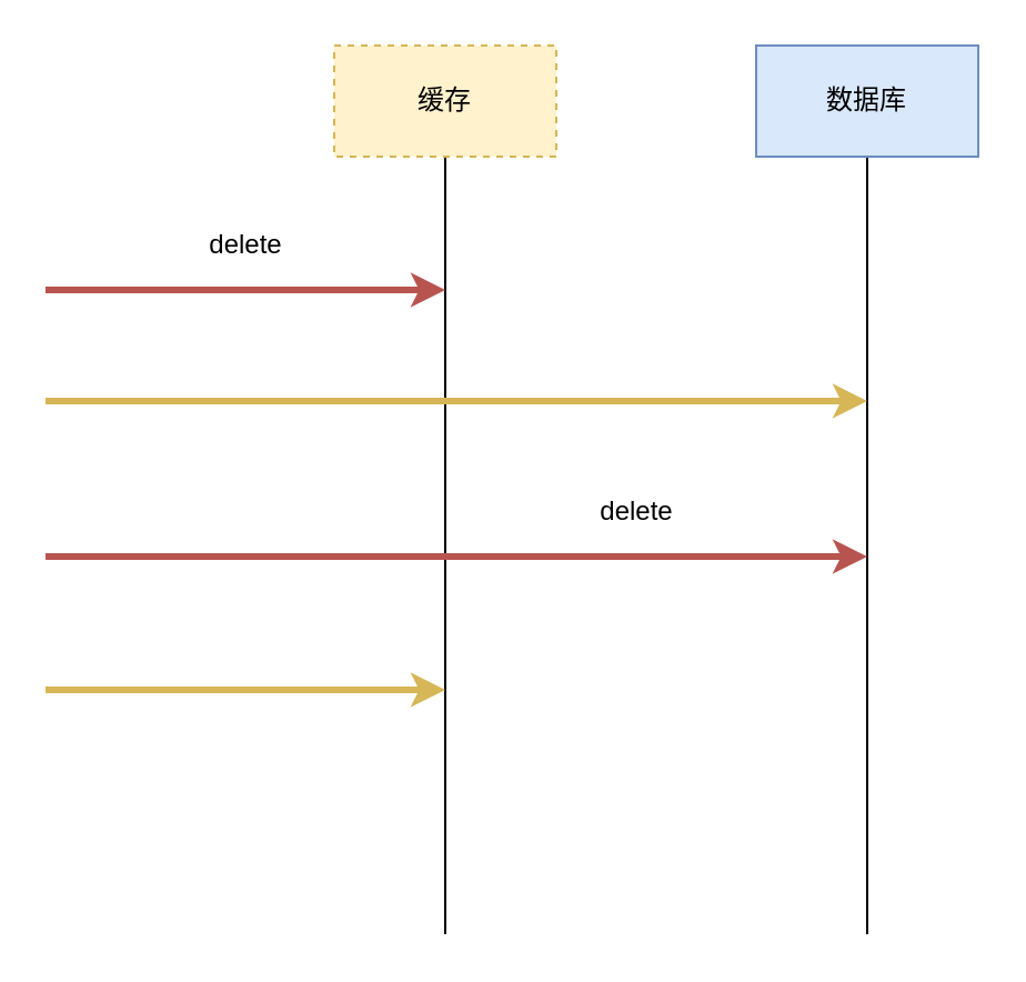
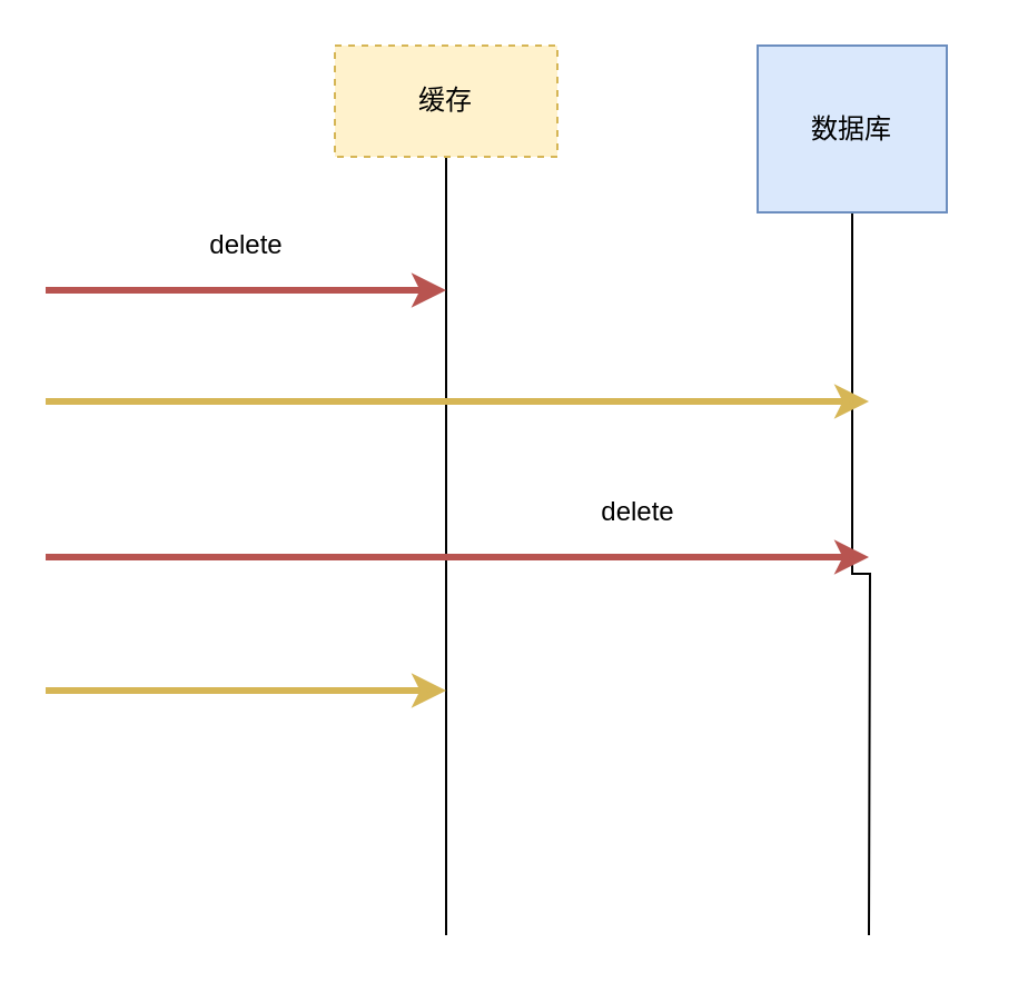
- <mxCell id="5" value="数据库" style="rounded=0;whiteSpace=wrap;html=1;fillColor=#dae8fc;strokeColor=#6c8ebf;" vertex="1" parent="1"><mxGeometry x="340" y="20" width="100" height="50" as="geometry" /></mxCell>
+ <mxCell id="5" value="数据库" style="rounded=0;whiteSpace=wrap;html=1;fillColor=#dae8fc;strokeColor=#6c8ebf;" vertex="1" parent="1"><mxGeometry x="340" y="20" width="85" height="75" as="geometry" /></mxCell>
